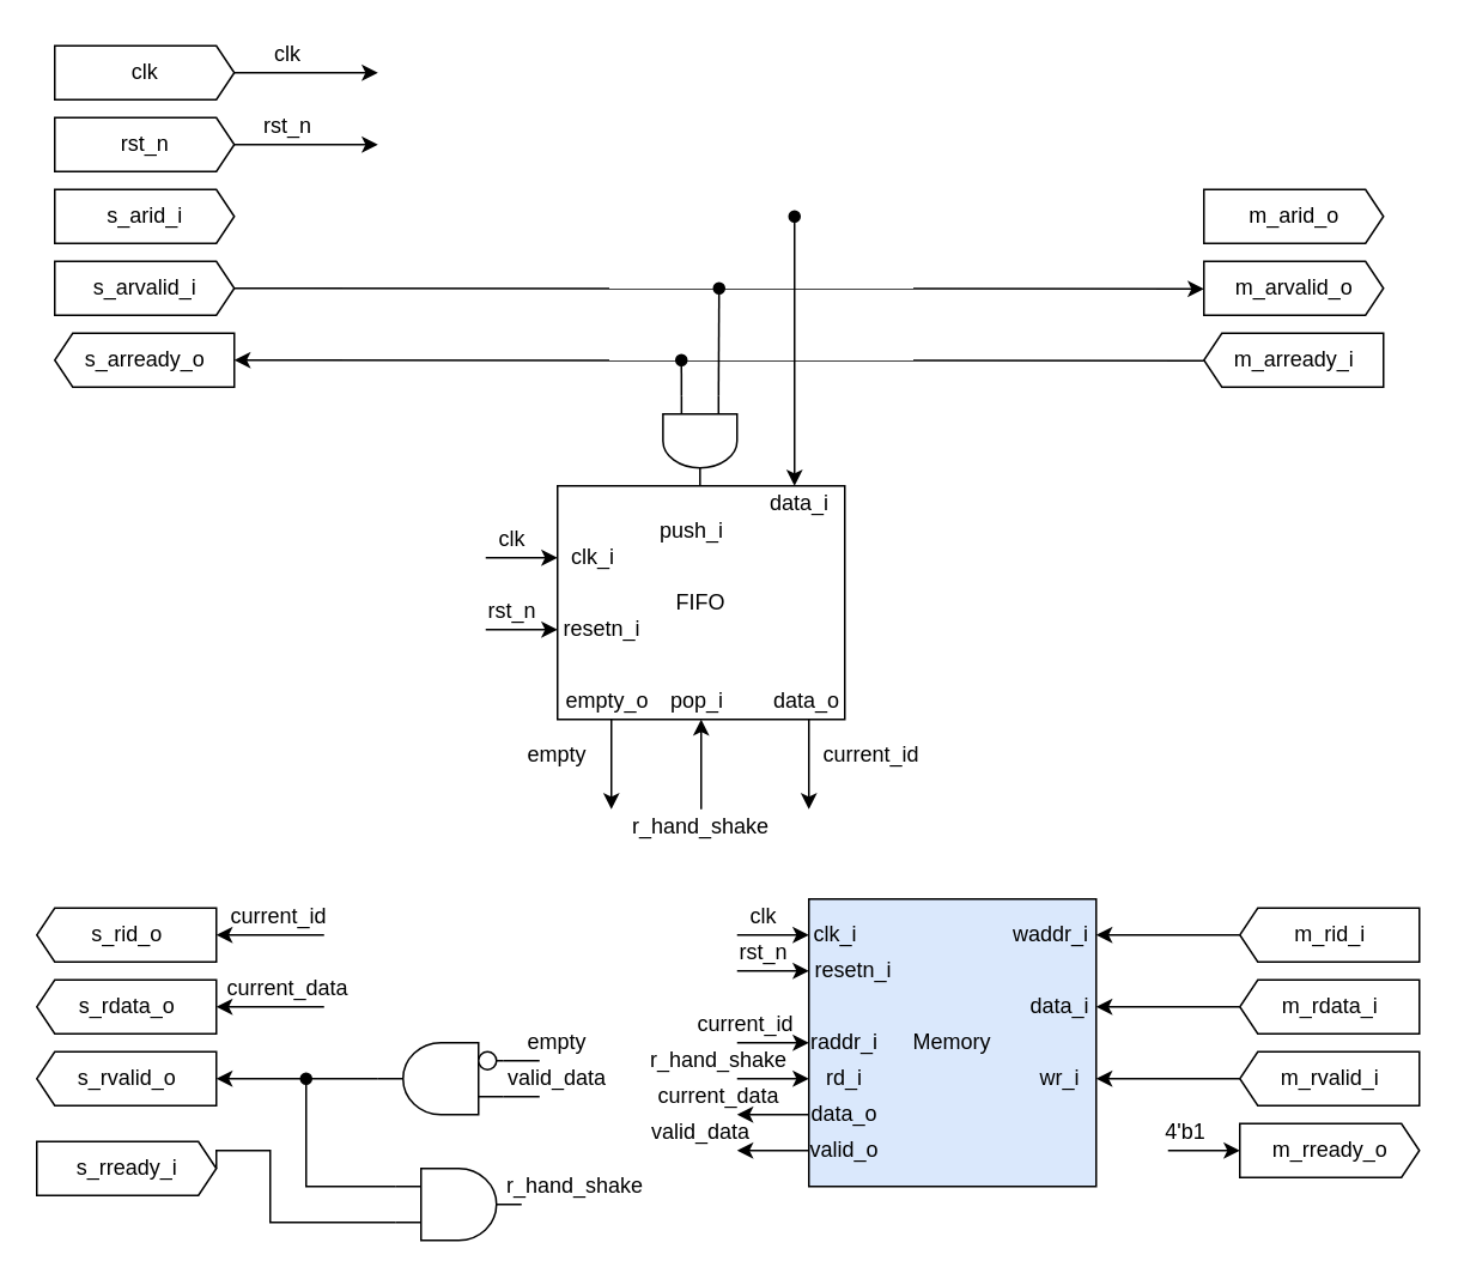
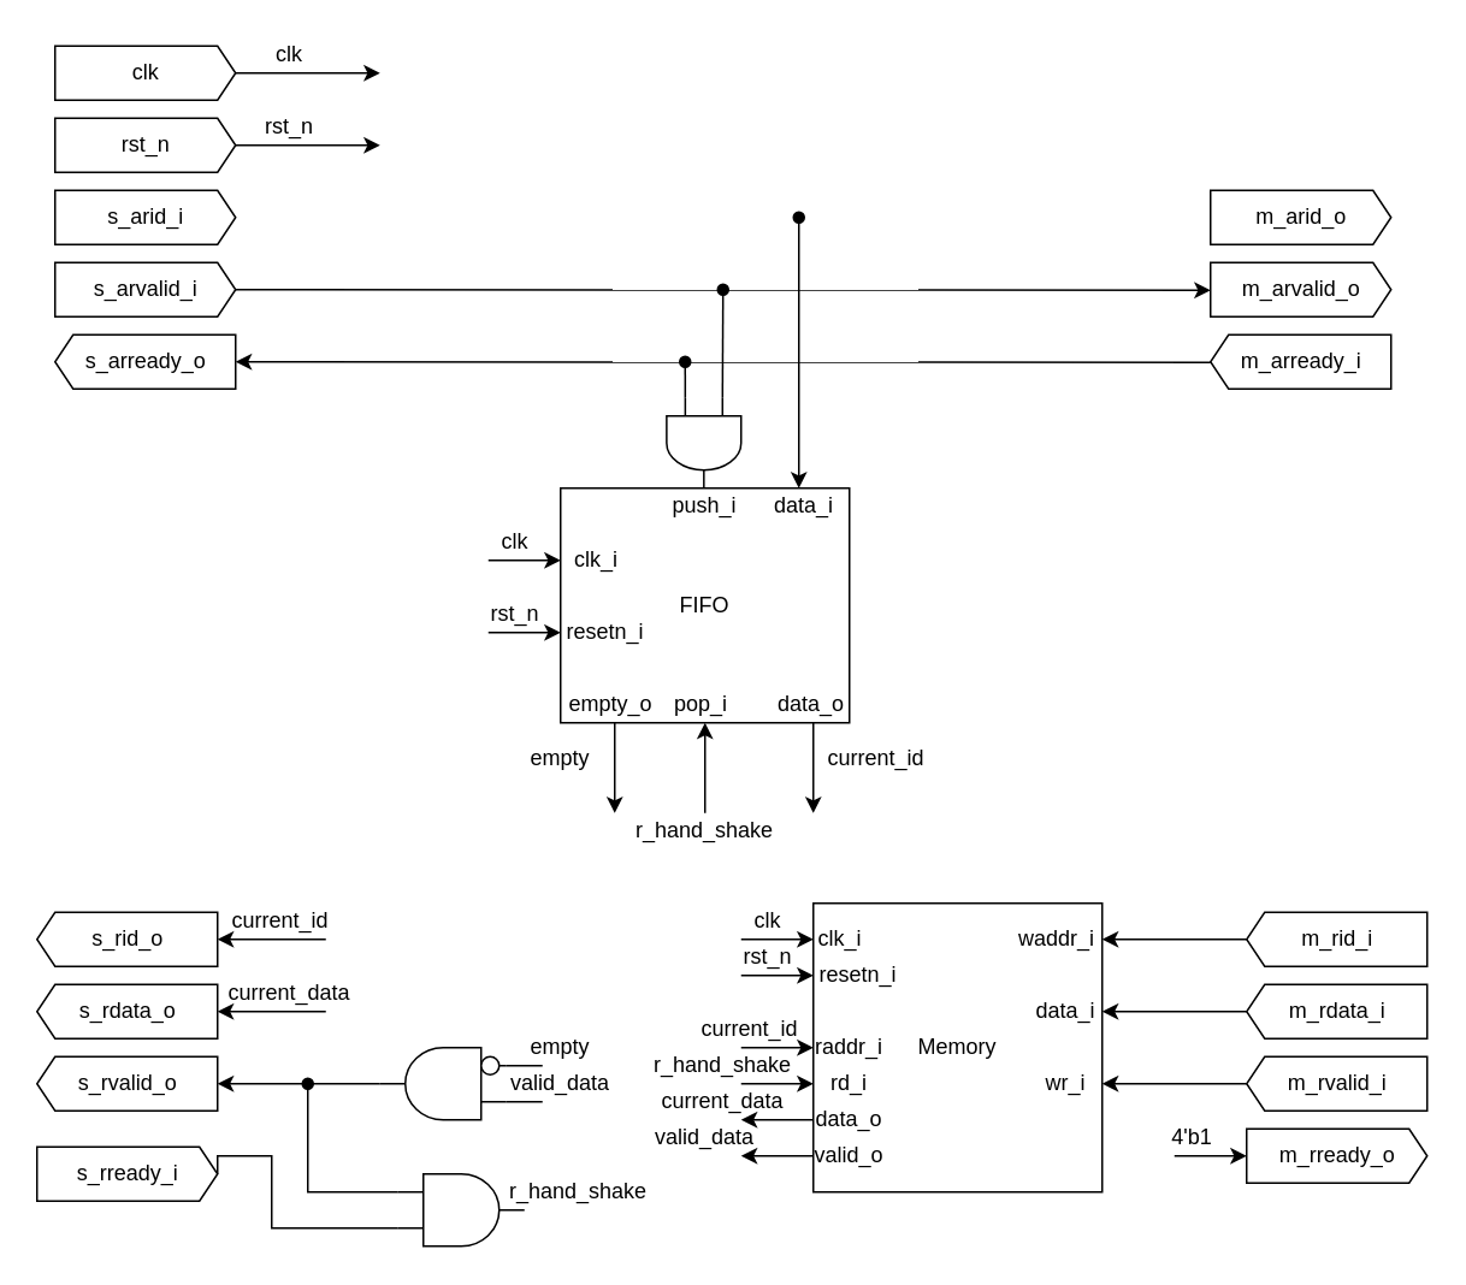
- <mxCell id="4" value="push_i" style="text;html=1;strokeColor=none;fillColor=none;align=center;verticalAlign=middle;whiteSpace=wrap;rounded=0;" parent="1" vertex="1"><mxGeometry x="360" y="285" width="50" height="20" as="geometry" /></mxCell>
+ <mxCell id="4" value="push_i" style="text;html=1;strokeColor=none;fillColor=none;align=center;verticalAlign=middle;whiteSpace=wrap;rounded=0;" parent="1" vertex="1"><mxGeometry x="365" y="270" width="50" height="20" as="geometry" /></mxCell>
- <mxCell id="24" value="Memory" style="rounded=0;whiteSpace=wrap;html=1;fillColor=#dae8fc;" parent="1" vertex="1"><mxGeometry x="450" y="500" width="160" height="160" as="geometry" /></mxCell>
+ <mxCell id="24" value="Memory" style="rounded=0;whiteSpace=wrap;html=1;" parent="1" vertex="1"><mxGeometry x="450" y="500" width="160" height="160" as="geometry" /></mxCell>
